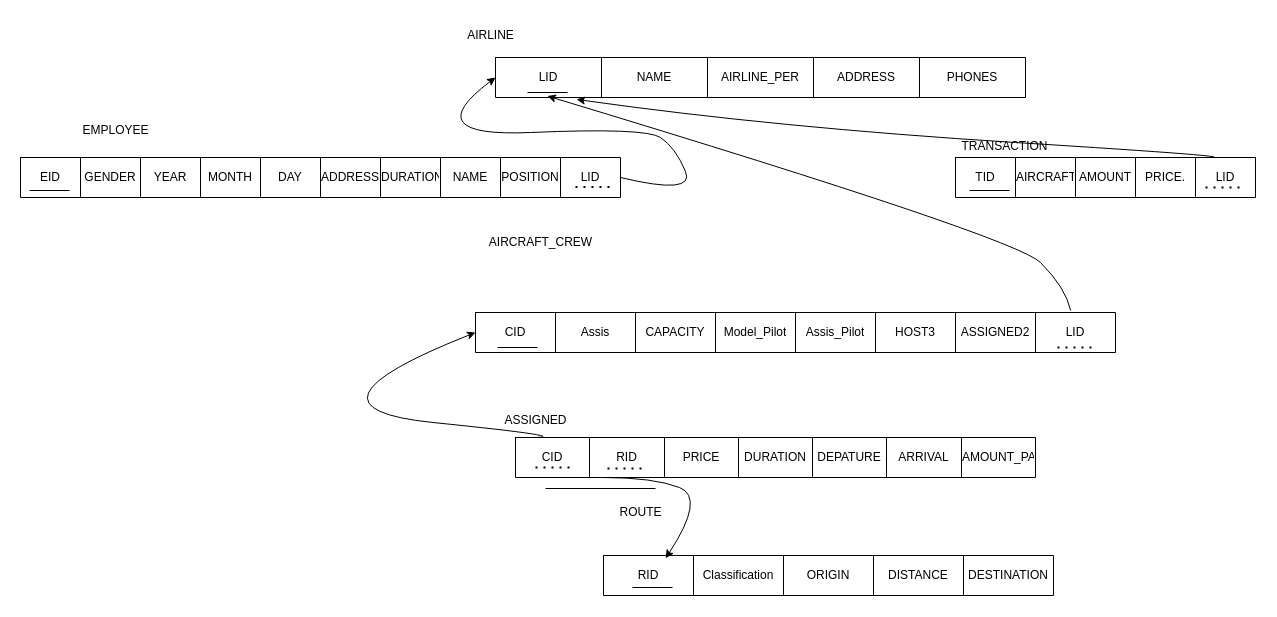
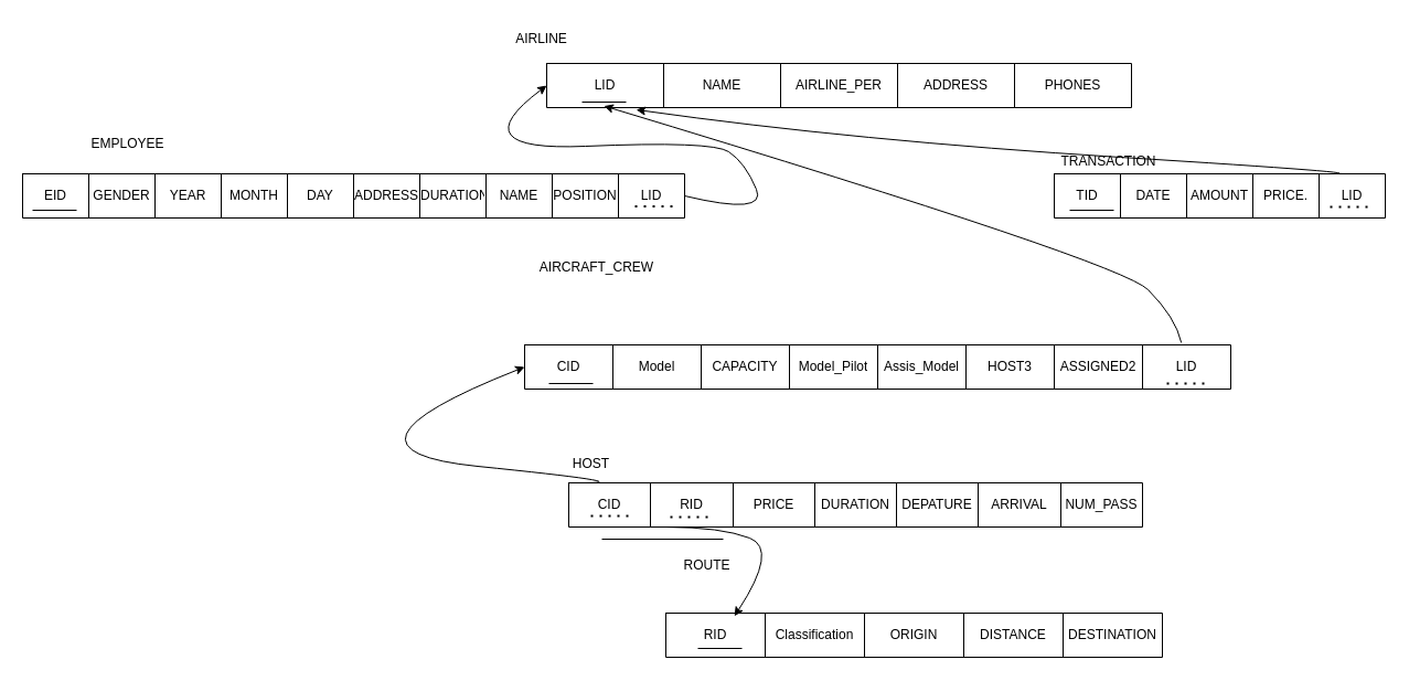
- <mxCell id="48" value="AIRCRAFT" style="shape=partialRectangle;html=1;whiteSpace=wrap;connectable=0;strokeColor=inherit;overflow=hidden;fillColor=none;top=0;left=0;bottom=0;right=0;pointerEvents=1;" vertex="1" parent="46"><mxGeometry x="60" width="60" height="40" as="geometry"><mxRectangle width="60" height="40" as="alternateBounds" /></mxGeometry></mxCell>
+ <mxCell id="48" value="DATE" style="shape=partialRectangle;html=1;whiteSpace=wrap;connectable=0;strokeColor=inherit;overflow=hidden;fillColor=none;top=0;left=0;bottom=0;right=0;pointerEvents=1;" vertex="1" parent="46"><mxGeometry x="60" width="60" height="40" as="geometry"><mxRectangle width="60" height="40" as="alternateBounds" /></mxGeometry></mxCell>
- <mxCell id="5" value="Assis" style="shape=partialRectangle;html=1;whiteSpace=wrap;connectable=0;strokeColor=inherit;overflow=hidden;fillColor=none;top=0;left=0;bottom=0;right=0;pointerEvents=1;" vertex="1" parent="3"><mxGeometry x="80" width="80" height="40" as="geometry"><mxRectangle width="80" height="40" as="alternateBounds" /></mxGeometry></mxCell>
+ <mxCell id="5" value="Model" style="shape=partialRectangle;html=1;whiteSpace=wrap;connectable=0;strokeColor=inherit;overflow=hidden;fillColor=none;top=0;left=0;bottom=0;right=0;pointerEvents=1;" vertex="1" parent="3"><mxGeometry x="80" width="80" height="40" as="geometry"><mxRectangle width="80" height="40" as="alternateBounds" /></mxGeometry></mxCell>
- <mxCell id="8" value="Assis_Pilot" style="shape=partialRectangle;html=1;whiteSpace=wrap;connectable=0;strokeColor=inherit;overflow=hidden;fillColor=none;top=0;left=0;bottom=0;right=0;pointerEvents=1;" vertex="1" parent="3"><mxGeometry x="320" width="80" height="40" as="geometry"><mxRectangle width="80" height="40" as="alternateBounds" /></mxGeometry></mxCell>
+ <mxCell id="8" value="Assis_Model" style="shape=partialRectangle;html=1;whiteSpace=wrap;connectable=0;strokeColor=inherit;overflow=hidden;fillColor=none;top=0;left=0;bottom=0;right=0;pointerEvents=1;" vertex="1" parent="3"><mxGeometry x="320" width="80" height="40" as="geometry"><mxRectangle width="80" height="40" as="alternateBounds" /></mxGeometry></mxCell>
- <mxCell id="70" value="ASSIGNED" style="text;html=1;align=center;verticalAlign=middle;resizable=0;points=[];autosize=1;strokeColor=none;fillColor=none;" vertex="1" parent="1"><mxGeometry x="490" y="405" width="90" height="30" as="geometry" /></mxCell>
+ <mxCell id="70" value="HOST" style="text;html=1;align=center;verticalAlign=middle;resizable=0;points=[];autosize=1;strokeColor=none;fillColor=none;" vertex="1" parent="1"><mxGeometry x="490" y="405" width="90" height="30" as="geometry" /></mxCell>
- <mxCell id="69" value="AMOUNT_PASS" style="shape=partialRectangle;html=1;whiteSpace=wrap;connectable=0;strokeColor=inherit;overflow=hidden;fillColor=none;top=0;left=0;bottom=0;right=0;pointerEvents=1;" vertex="1" parent="62"><mxGeometry x="446" width="74" height="40" as="geometry"><mxRectangle width="74" height="40" as="alternateBounds" /></mxGeometry></mxCell>
+ <mxCell id="69" value="NUM_PASS" style="shape=partialRectangle;html=1;whiteSpace=wrap;connectable=0;strokeColor=inherit;overflow=hidden;fillColor=none;top=0;left=0;bottom=0;right=0;pointerEvents=1;" vertex="1" parent="62"><mxGeometry x="446" width="74" height="40" as="geometry"><mxRectangle width="74" height="40" as="alternateBounds" /></mxGeometry></mxCell>
